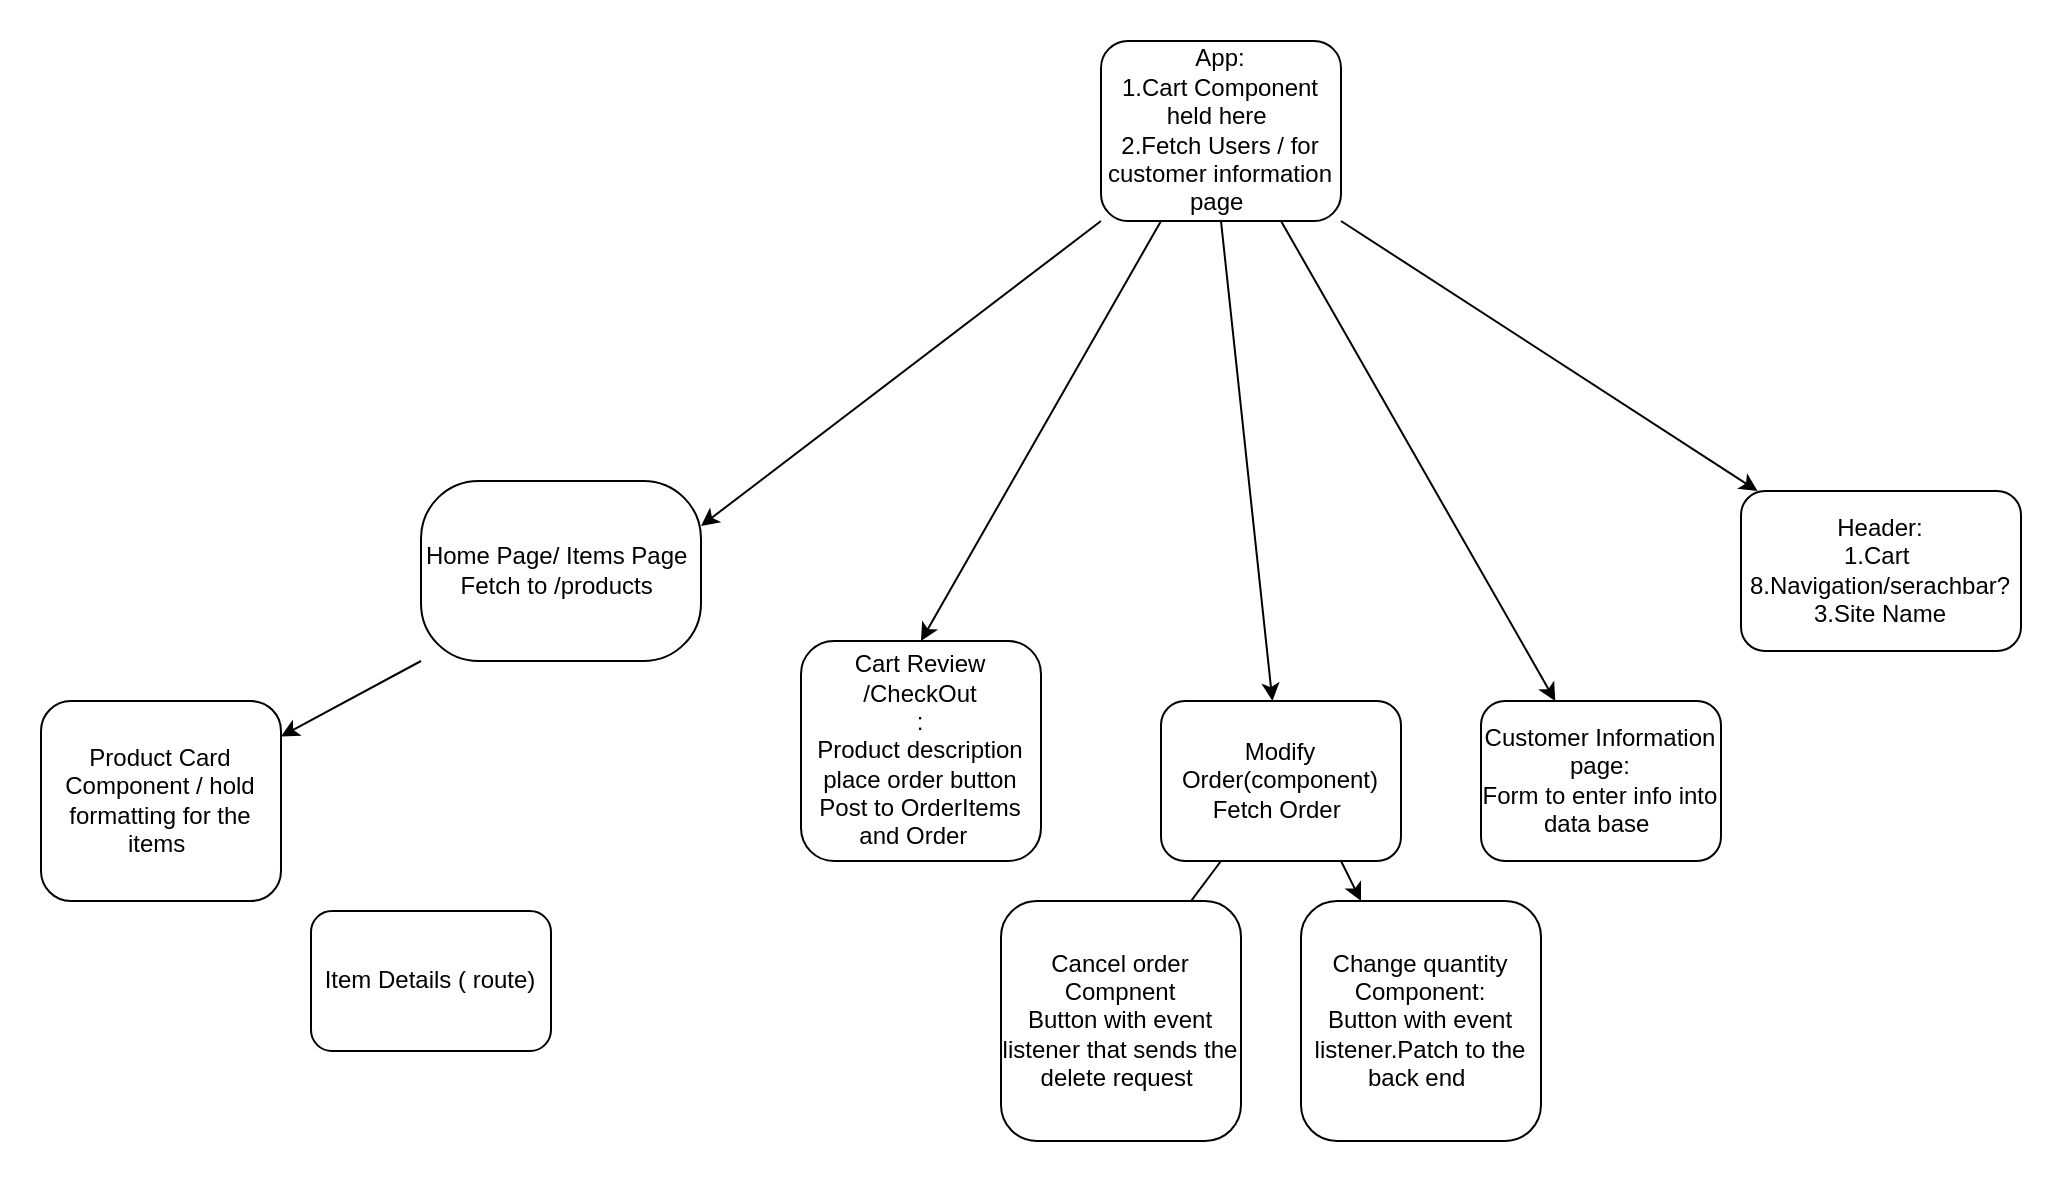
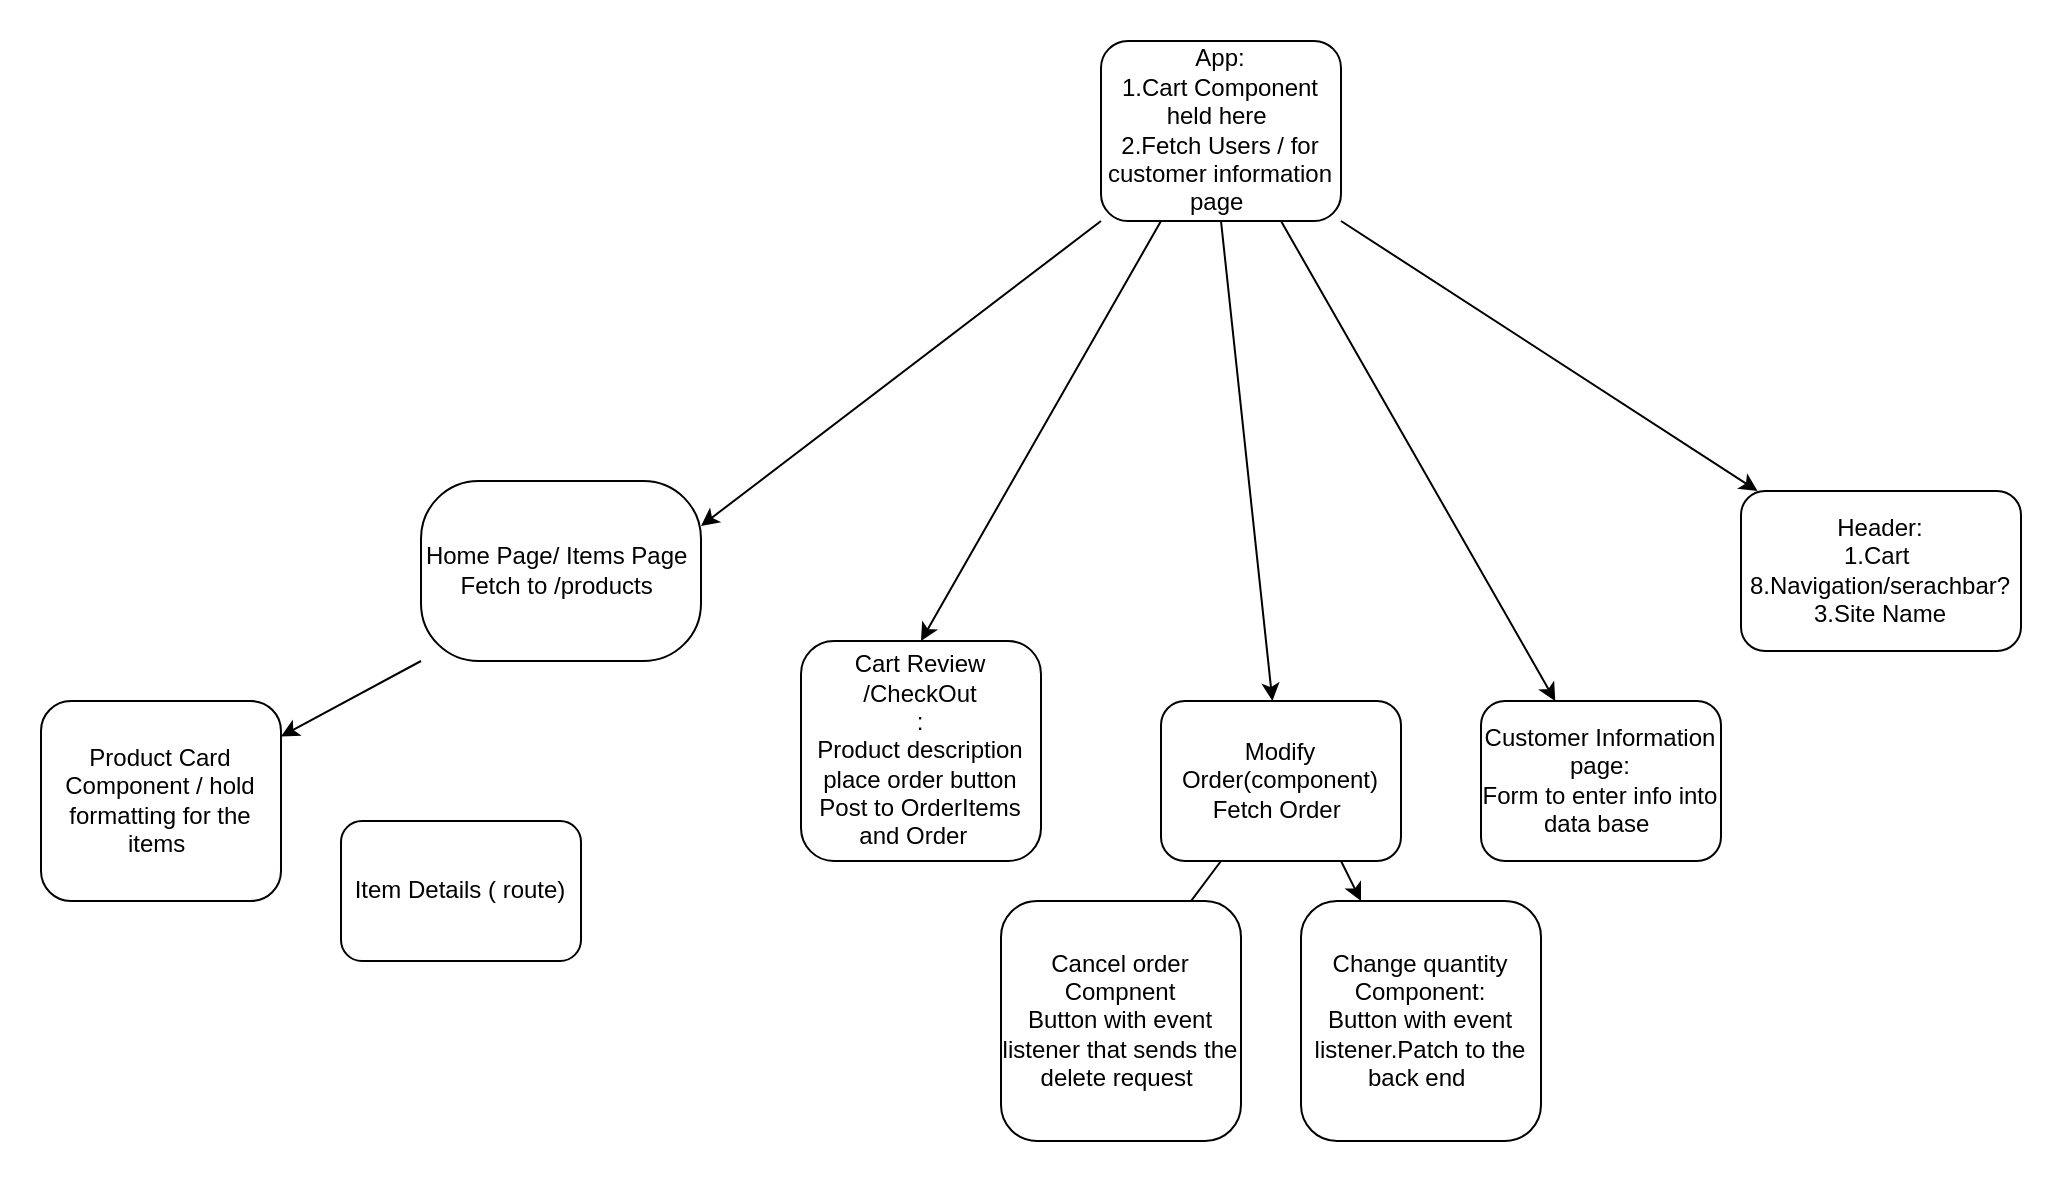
- <mxCell id="12" value="Item Details ( route)" style="rounded=1;whiteSpace=wrap;html=1;" vertex="1" parent="1"><mxGeometry x="155" y="455" width="120" height="70" as="geometry" /></mxCell>
+ <mxCell id="12" value="Item Details ( route)" style="rounded=1;whiteSpace=wrap;html=1;" vertex="1" parent="1"><mxGeometry x="170" y="410" width="120" height="70" as="geometry" /></mxCell>
